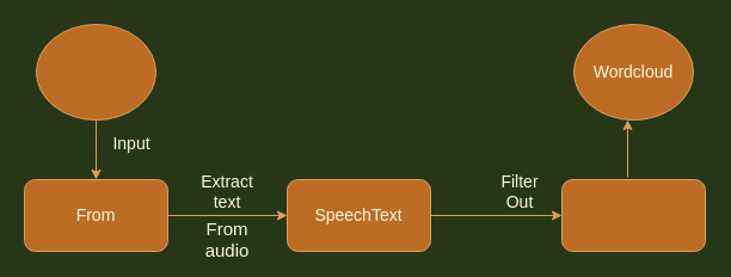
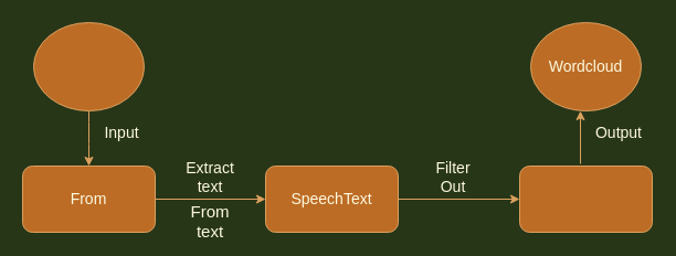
+ <mxCell id="18" value="Output" style="text;html=1;strokeColor=none;fillColor=none;align=center;verticalAlign=middle;whiteSpace=wrap;rounded=0;fontSize=14;fontColor=#FEFAE0;" vertex="1" parent="1"><mxGeometry x="540" y="110" width="40" height="20" as="geometry" /></mxCell>
- <mxCell id="14" value="Filter&lt;br style=&quot;font-size: 14px;&quot;&gt;Out" style="text;html=1;strokeColor=none;fillColor=none;align=center;verticalAlign=middle;whiteSpace=wrap;rounded=0;fontSize=14;fontColor=#FEFAE0;" vertex="1" parent="1"><mxGeometry x="415" y="150" width="40" height="20" as="geometry" /></mxCell>
+ <mxCell id="14" value="Filter&lt;br style=&quot;font-size: 14px;&quot;&gt;Out" style="text;html=1;strokeColor=none;fillColor=none;align=center;verticalAlign=middle;whiteSpace=wrap;rounded=0;fontSize=14;fontColor=#FEFAE0;" vertex="1" parent="1"><mxGeometry x="390" y="150" width="40" height="20" as="geometry" /></mxCell>
- <mxCell id="12" value="From audio" style="text;html=1;strokeColor=none;fillColor=none;align=center;verticalAlign=middle;whiteSpace=wrap;rounded=0;fontSize=15;fontColor=#FEFAE0;" vertex="1" parent="1"><mxGeometry x="170" y="190" width="40" height="20" as="geometry" /></mxCell>
+ <mxCell id="12" value="From text" style="text;html=1;strokeColor=none;fillColor=none;align=center;verticalAlign=middle;whiteSpace=wrap;rounded=0;fontSize=15;fontColor=#FEFAE0;" vertex="1" parent="1"><mxGeometry x="170" y="190" width="40" height="20" as="geometry" /></mxCell>
